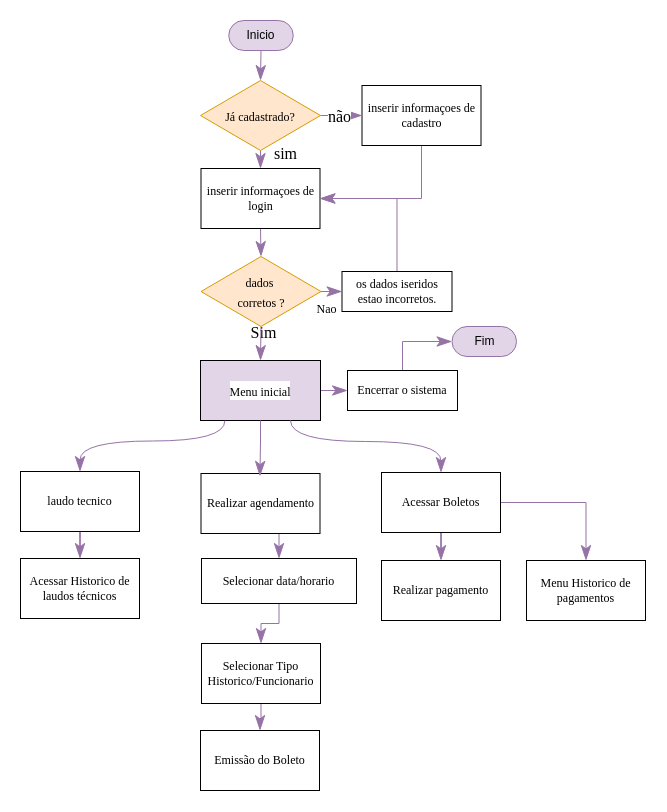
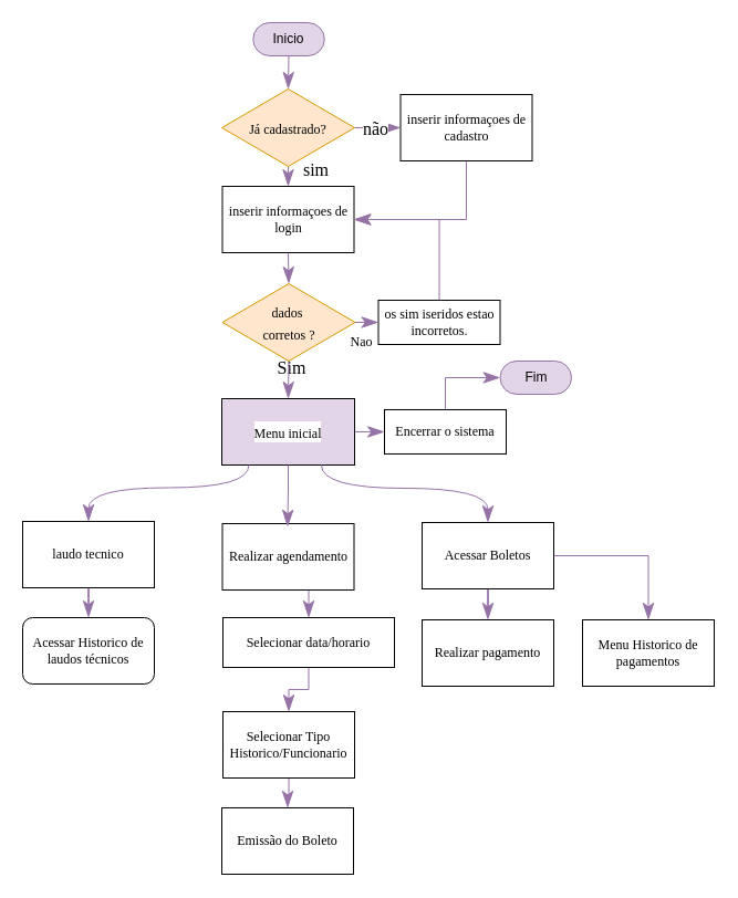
- <mxCell id="10" value="os dados iseridos estao incorretos." style="rounded=0;whiteSpace=wrap;html=1;fontFamily=Architects Daughter;fontSource=https%3A%2F%2Ffonts.googleapis.com%2Fcss%3Ffamily%3DArchitects%2BDaughter;" vertex="1" parent="1"><mxGeometry x="341.5" y="271" width="110" height="40" as="geometry" /></mxCell>
+ <mxCell id="10" value="os sim iseridos estao incorretos." style="rounded=0;whiteSpace=wrap;html=1;fontFamily=Architects Daughter;fontSource=https%3A%2F%2Ffonts.googleapis.com%2Fcss%3Ffamily%3DArchitects%2BDaughter;" vertex="1" parent="1"><mxGeometry x="341.5" y="271" width="110" height="40" as="geometry" /></mxCell>
- <mxCell id="38" value="Acessar Historico de laudos técnicos" style="rounded=0;whiteSpace=wrap;html=1;fontFamily=Architects Daughter;fontSource=https%3A%2F%2Ffonts.googleapis.com%2Fcss%3Ffamily%3DArchitects%2BDaughter;" vertex="1" parent="1"><mxGeometry x="20" y="558" width="119" height="60" as="geometry" /></mxCell>
+ <mxCell id="38" value="Acessar Historico de laudos técnicos" style="whiteSpace=wrap;html=1;fontFamily=Architects Daughter;fontSource=https%3A%2F%2Ffonts.googleapis.com%2Fcss%3Ffamily%3DArchitects%2BDaughter;rounded=1;" vertex="1" parent="1"><mxGeometry x="20" y="558" width="119" height="60" as="geometry" /></mxCell>
